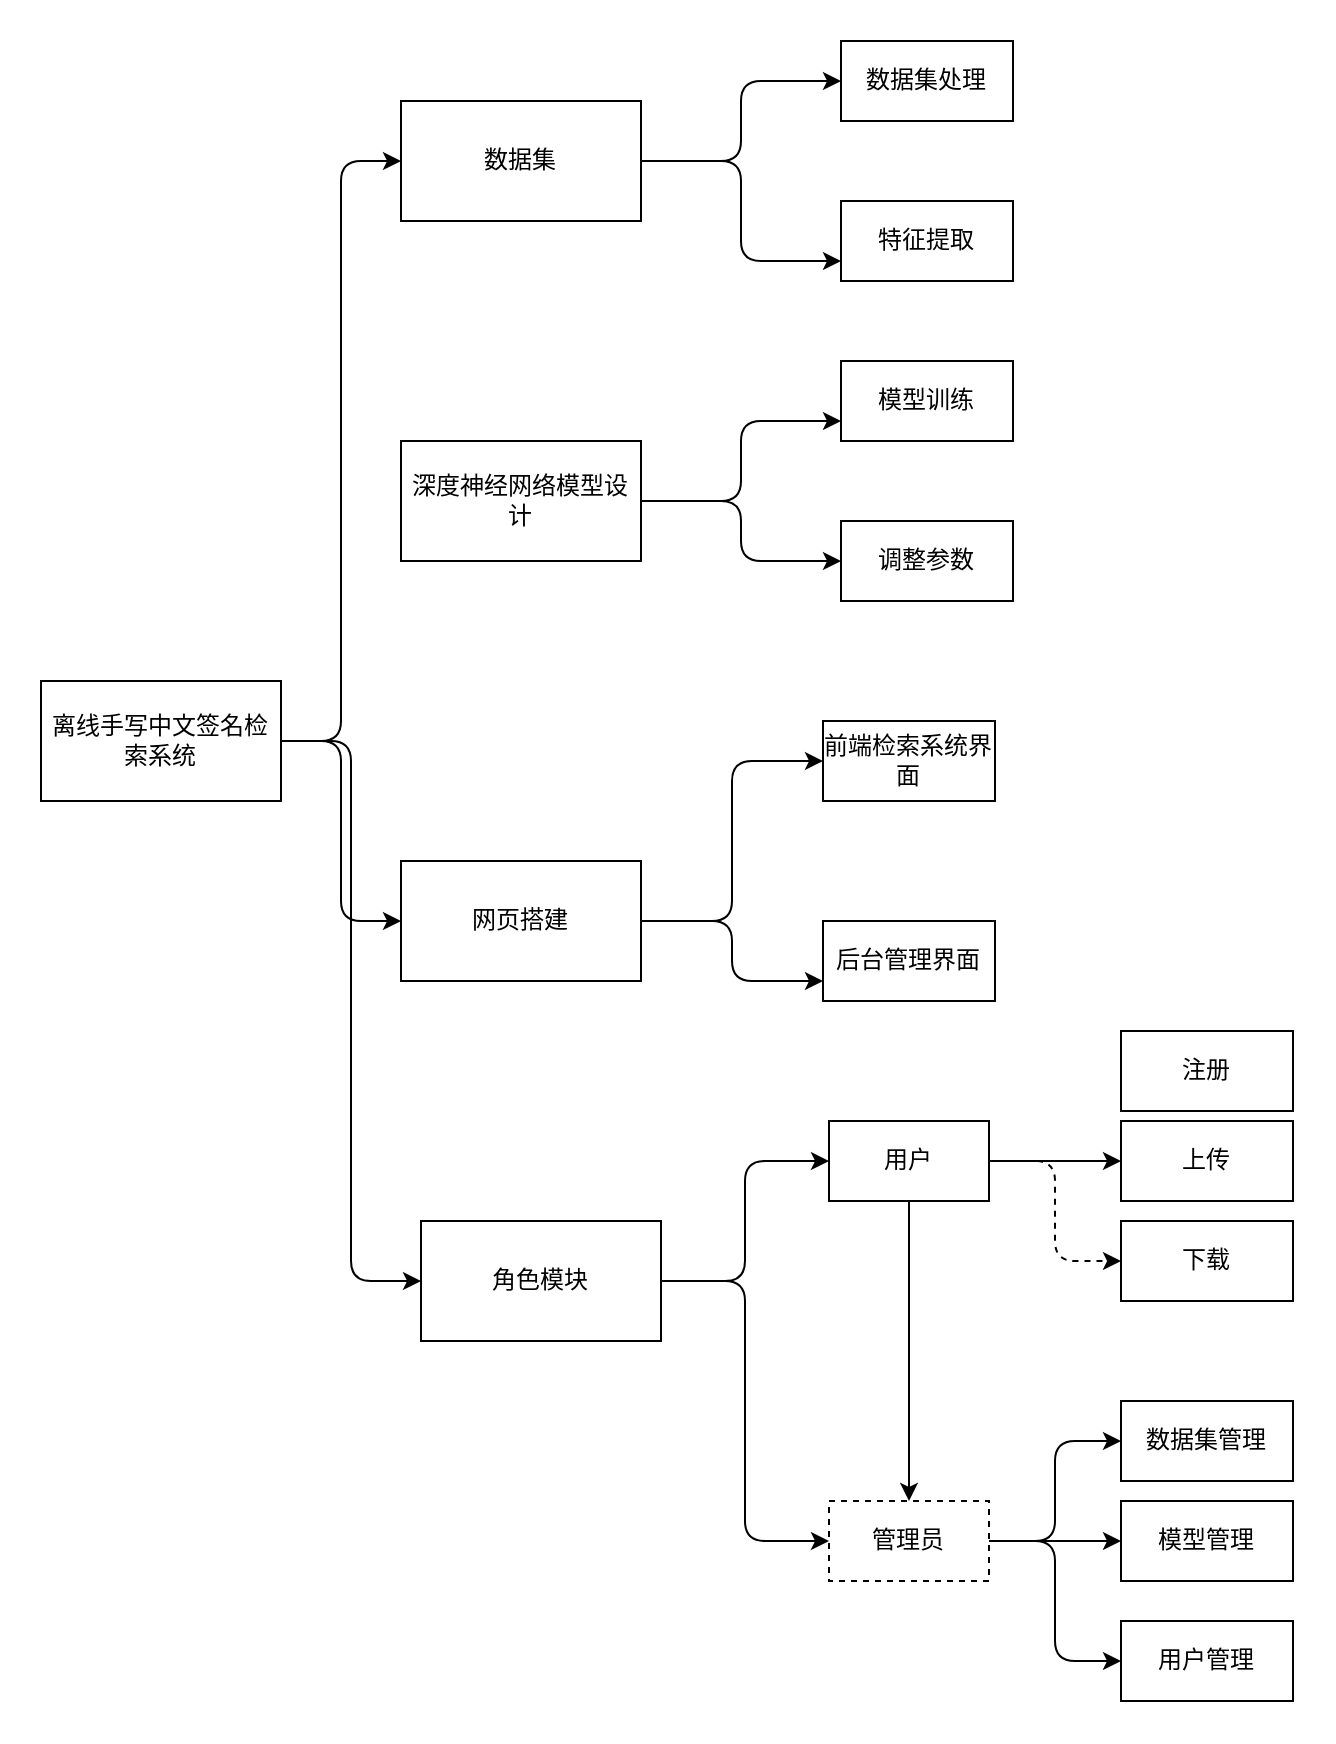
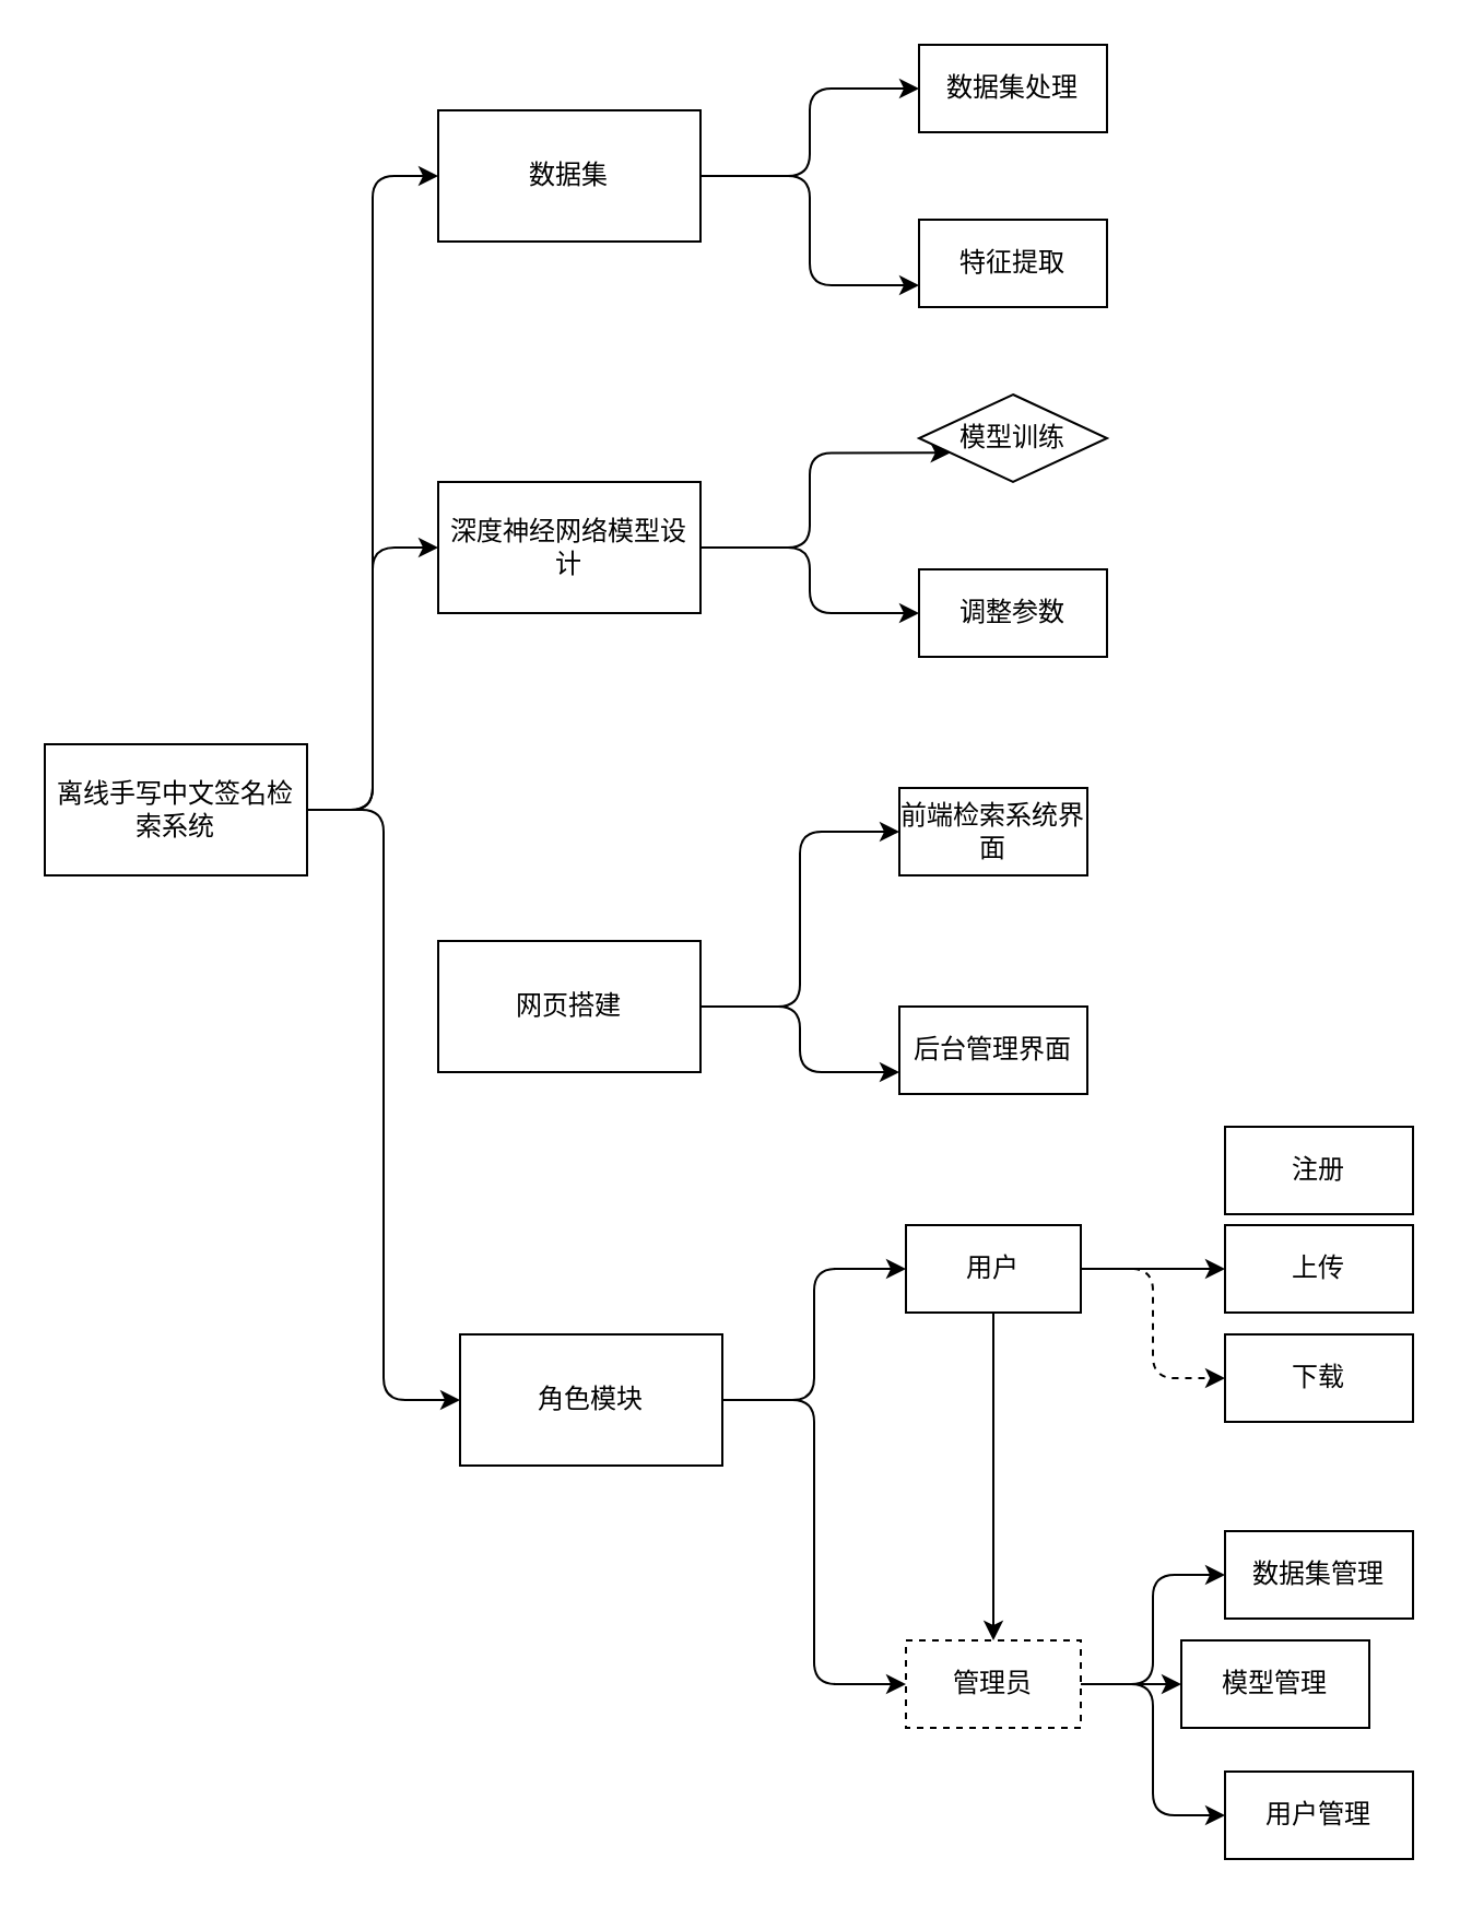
- <mxCell id="22" value="模型训练" style="whiteSpace=wrap;html=1;rounded=0;" vertex="1" parent="1"><mxGeometry x="420" y="180" width="86" height="40" as="geometry" /></mxCell>
+ <mxCell id="22" value="模型训练" style="rhombus;whiteSpace=wrap;html=1;" vertex="1" parent="1"><mxGeometry x="420" y="180" width="86" height="40" as="geometry" /></mxCell>
+ <mxCell id="2" style="edgeStyle=orthogonalEdgeStyle;rounded=1;orthogonalLoop=1;jettySize=auto;html=1;entryX=0;entryY=0.5;entryDx=0;entryDy=0;" edge="1" parent="1" source="6" target="12"><mxGeometry relative="1" as="geometry" /></mxCell>
- <mxCell id="4" style="edgeStyle=orthogonalEdgeStyle;rounded=1;orthogonalLoop=1;jettySize=auto;html=1;entryX=0;entryY=0.5;entryDx=0;entryDy=0;" edge="1" parent="1" source="6" target="15"><mxGeometry relative="1" as="geometry" /></mxCell>
- <mxCell id="26" value="模型管理" style="whiteSpace=wrap;html=1;rounded=0;" vertex="1" parent="1"><mxGeometry x="560" y="750" width="86" height="40" as="geometry" /></mxCell>
+ <mxCell id="26" value="模型管理" style="whiteSpace=wrap;html=1;rounded=0;" vertex="1" parent="1"><mxGeometry x="540" y="750" width="86" height="40" as="geometry" /></mxCell>
